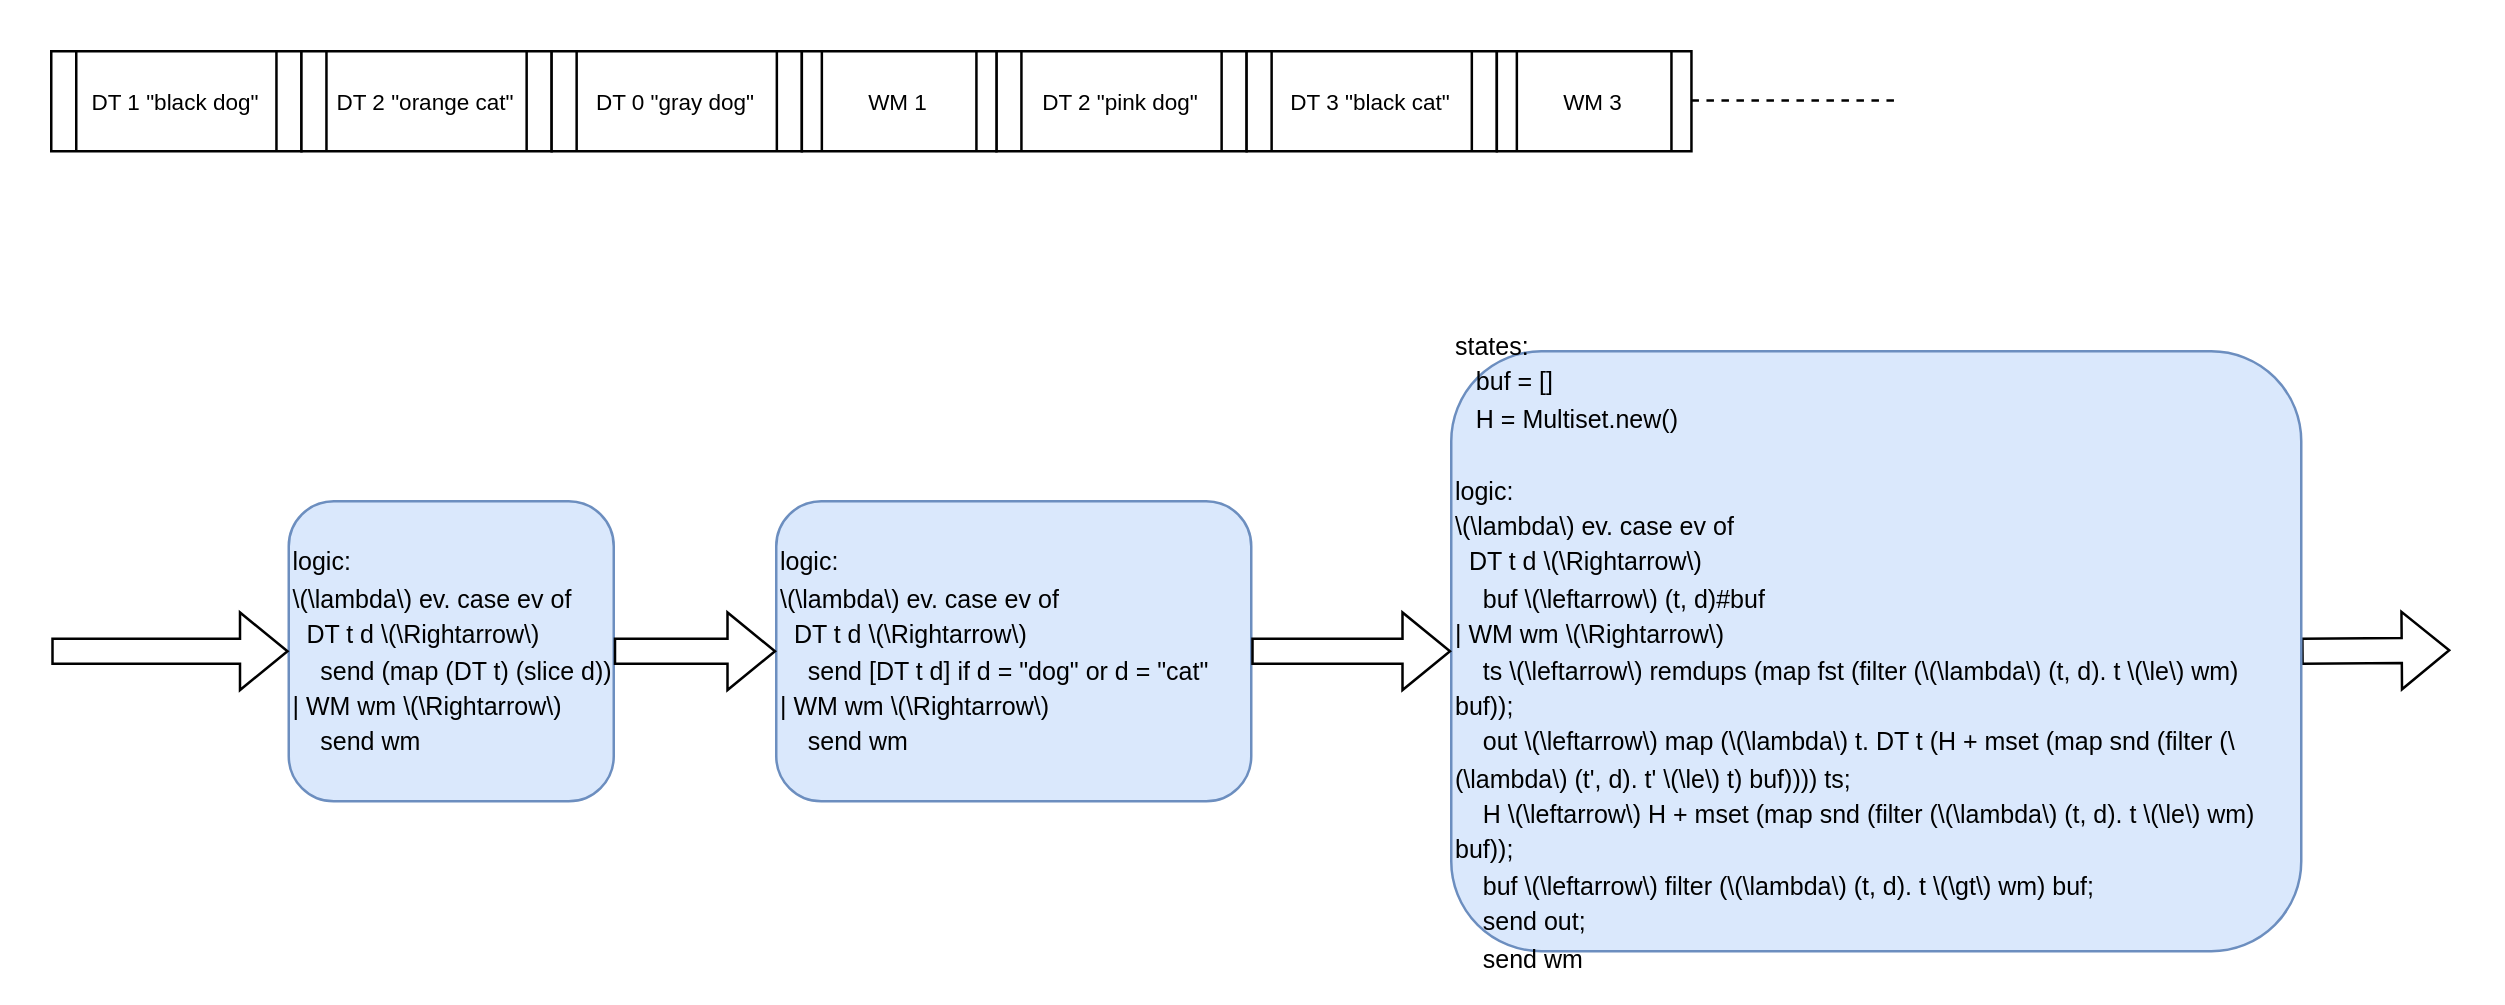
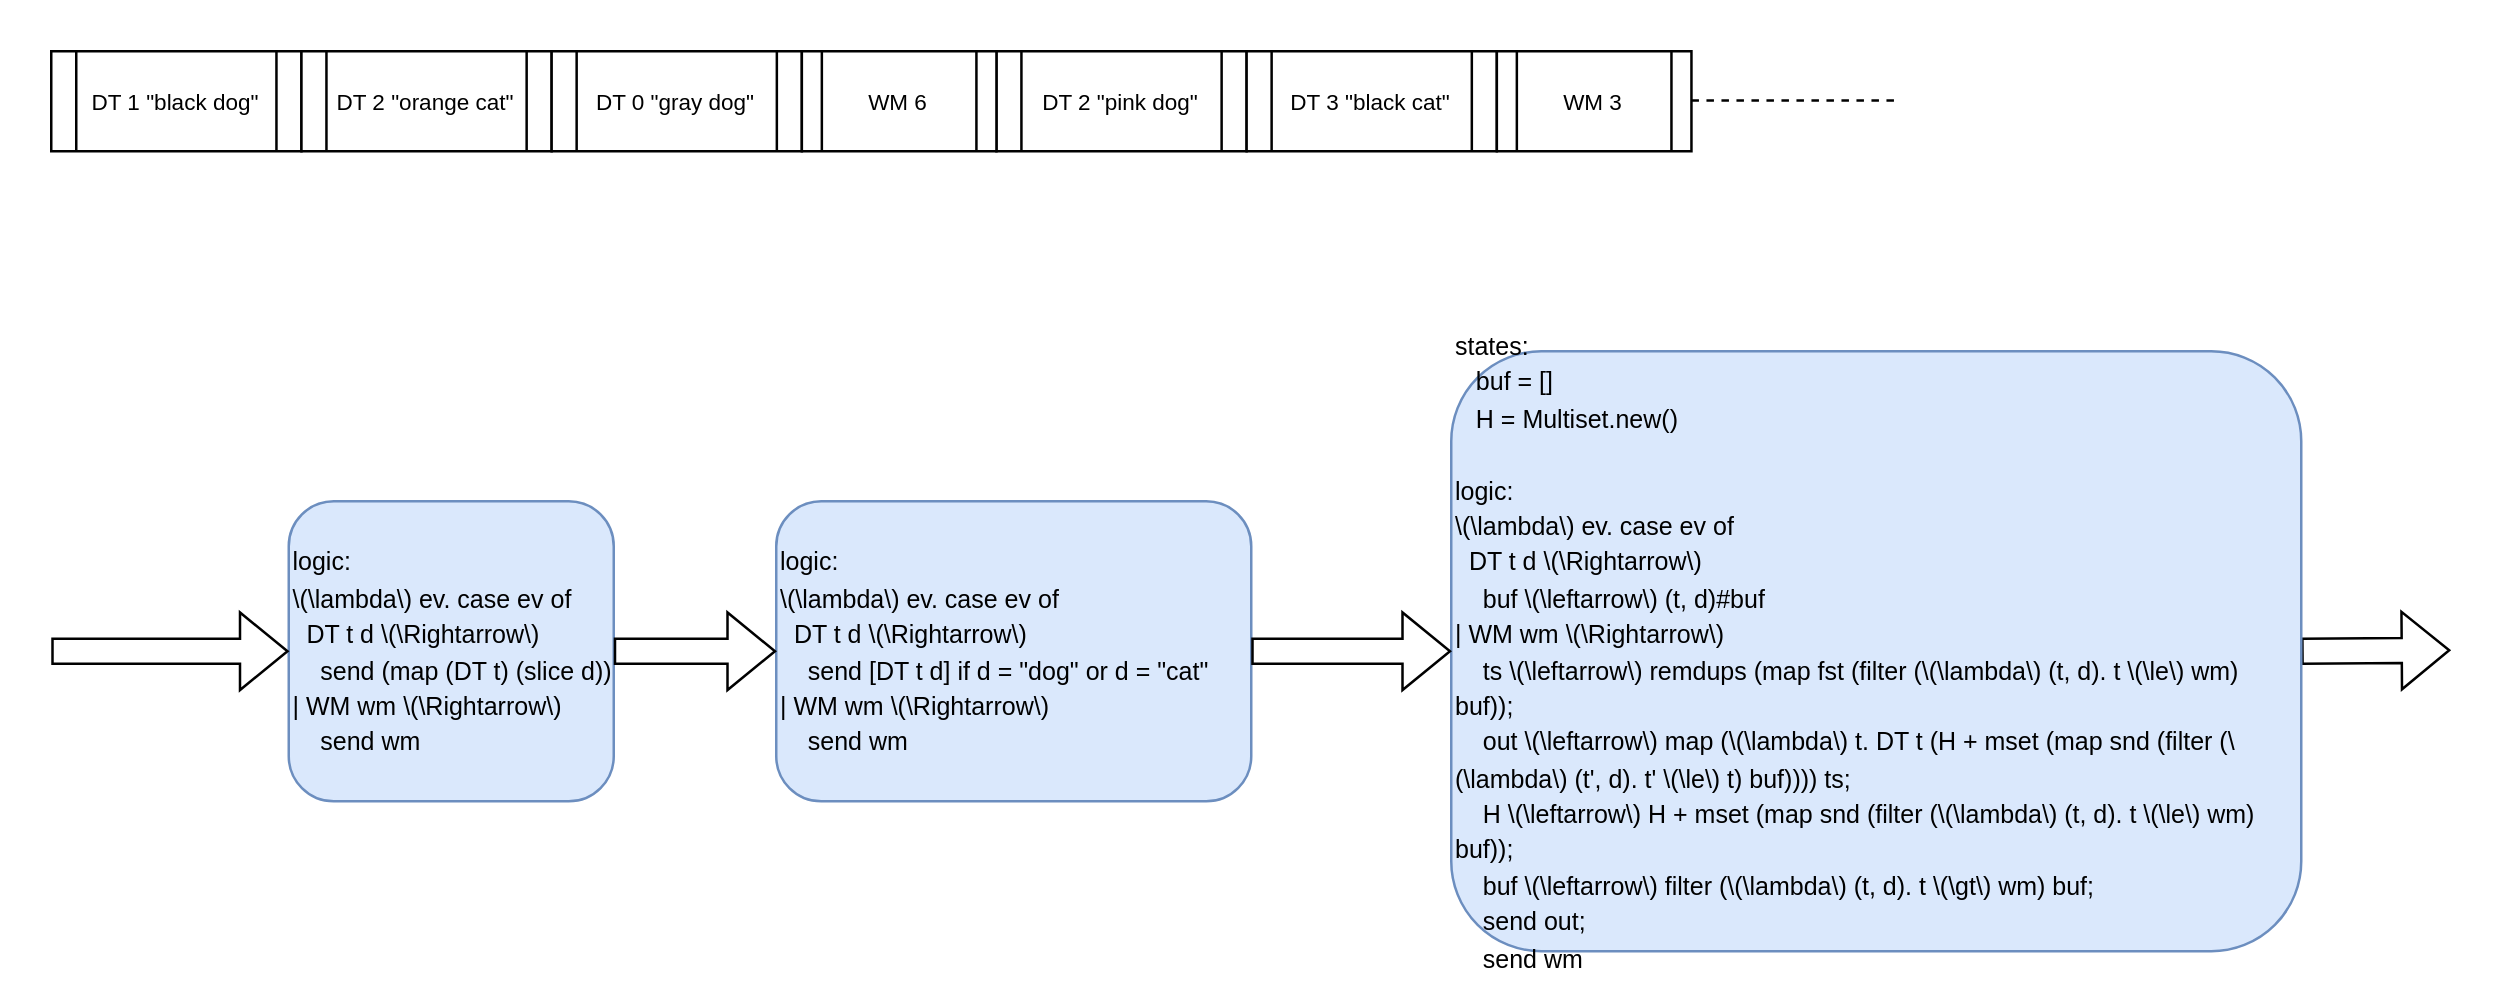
- <mxCell id="17" value="&lt;font style=&quot;font-size: 9px;&quot;&gt;WM 1&lt;/font&gt;" style="shape=process;whiteSpace=wrap;html=1;backgroundOutline=1;container=0;" parent="1" vertex="1"><mxGeometry x="320.235" y="20" width="77.839" height="40" as="geometry" /></mxCell>
+ <mxCell id="17" value="&lt;font style=&quot;font-size: 9px;&quot;&gt;WM 6&lt;/font&gt;" style="shape=process;whiteSpace=wrap;html=1;backgroundOutline=1;container=0;" parent="1" vertex="1"><mxGeometry x="320.235" y="20" width="77.839" height="40" as="geometry" /></mxCell>
